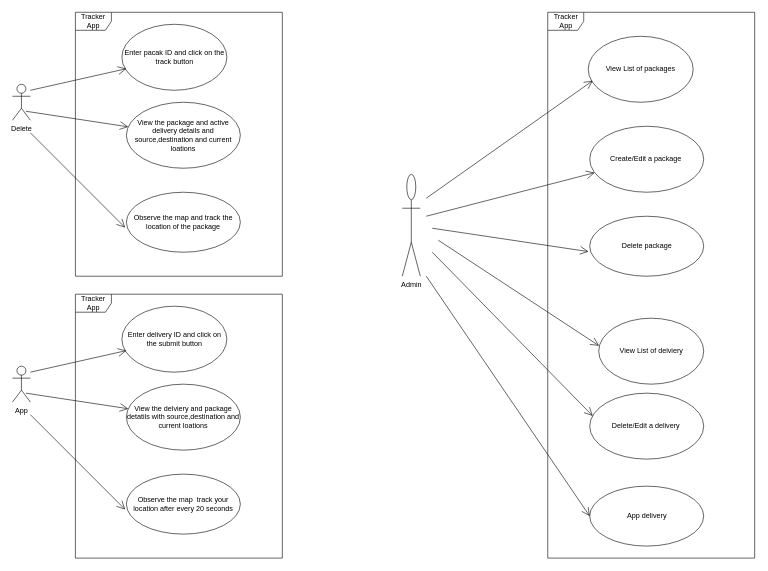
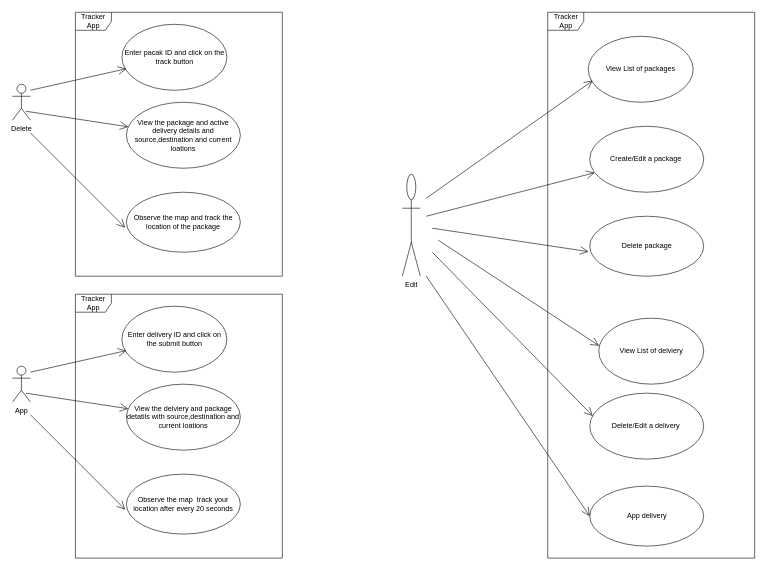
- <mxCell id="25" value="Admin&lt;div&gt;&lt;br&gt;&lt;/div&gt;" style="shape=umlActor;verticalLabelPosition=bottom;verticalAlign=top;html=1;" vertex="1" parent="1"><mxGeometry x="670" y="290" width="30" height="170" as="geometry" /></mxCell>
+ <mxCell id="25" value="Edit&lt;div&gt;&lt;br&gt;&lt;/div&gt;" style="shape=umlActor;verticalLabelPosition=bottom;verticalAlign=top;html=1;" vertex="1" parent="1"><mxGeometry x="670" y="290" width="30" height="170" as="geometry" /></mxCell>
